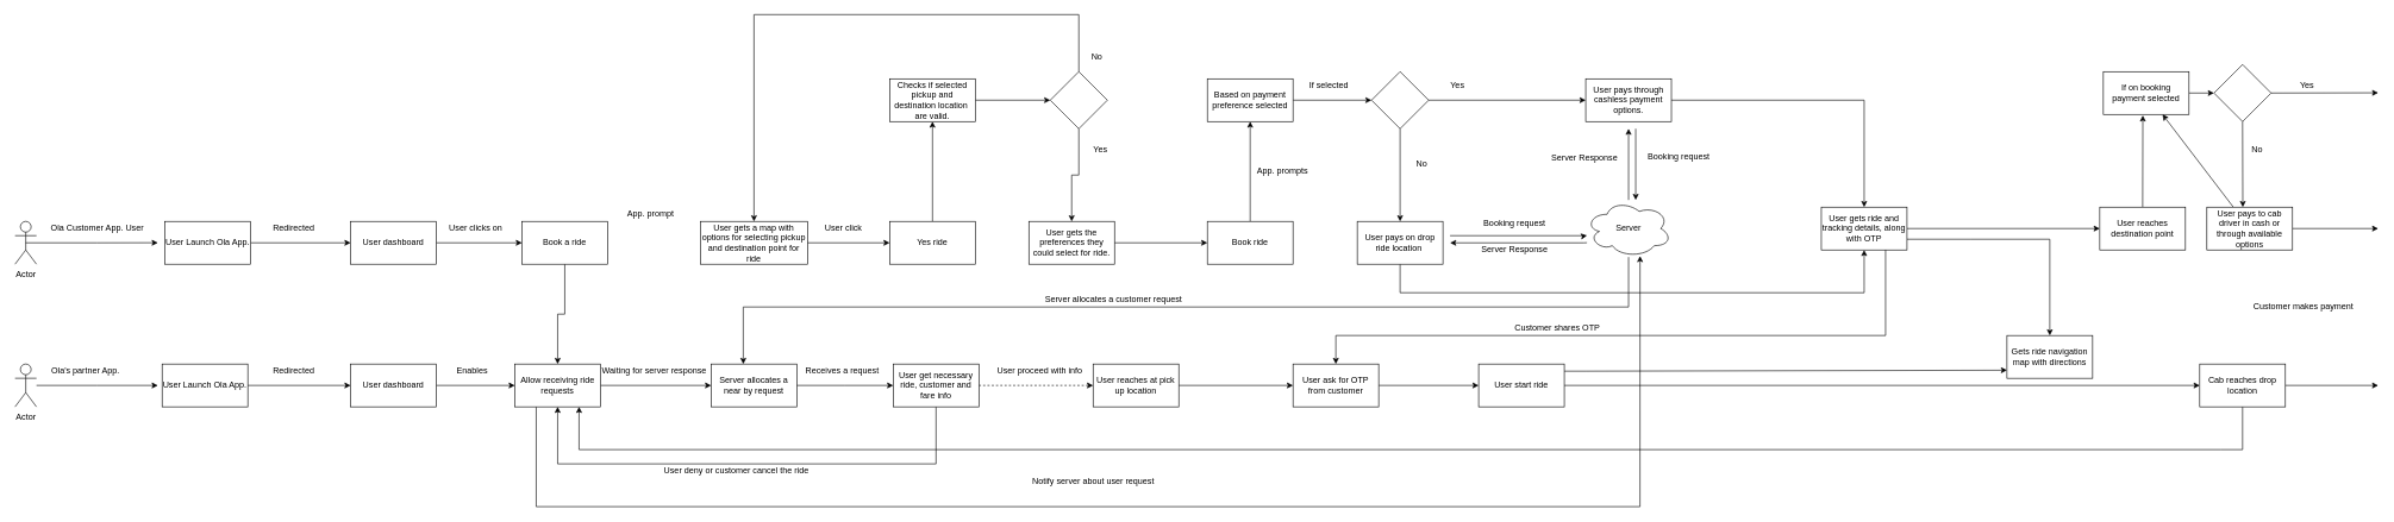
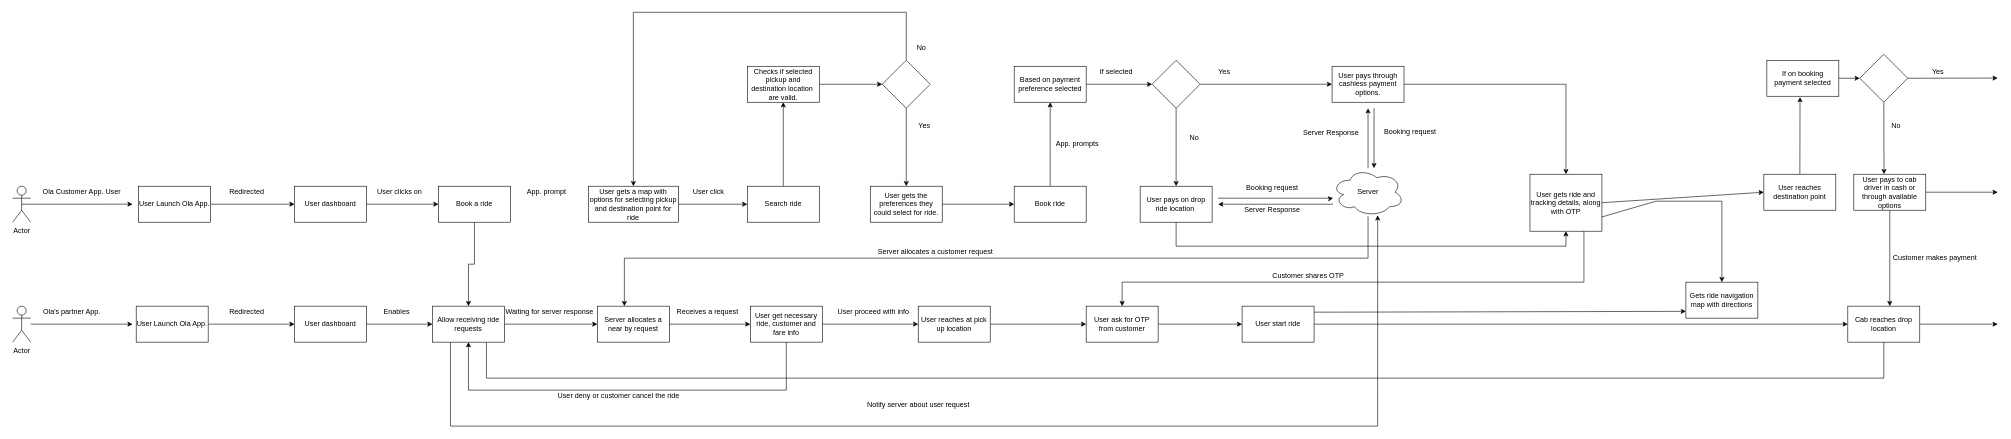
- <mxCell id="101" style="edgeStyle=none;rounded=0;orthogonalLoop=1;jettySize=auto;html=1;" edge="1" parent="1" source="102" target="96"><mxGeometry relative="1" as="geometry" /></mxCell>
+ <mxCell id="101" style="edgeStyle=none;rounded=0;orthogonalLoop=1;jettySize=auto;html=1;entryX=0.583;entryY=0;entryDx=0;entryDy=0;entryPerimeter=0;" edge="1" parent="1" source="102" target="94"><mxGeometry relative="1" as="geometry" /></mxCell>
- <mxCell id="15" value="App. prompt" style="text;html=1;align=center;verticalAlign=middle;resizable=0;points=[];autosize=1;strokeColor=none;" vertex="1" parent="1"><mxGeometry x="870" y="290" width="80" height="20" as="geometry" /></mxCell>
+ <mxCell id="15" value="App. prompt" style="text;html=1;align=center;verticalAlign=middle;resizable=0;points=[];autosize=1;strokeColor=none;" vertex="1" parent="1"><mxGeometry x="870" y="310" width="80" height="20" as="geometry" /></mxCell>
- <mxCell id="81" value="User gets ride and tracking details, along with OTP" style="rounded=0;whiteSpace=wrap;html=1;" vertex="1" parent="1"><mxGeometry x="2550" y="290" width="120" height="60" as="geometry" /></mxCell>
+ <mxCell id="81" value="User gets ride and tracking details, along with OTP" style="rounded=0;whiteSpace=wrap;html=1;" vertex="1" parent="1"><mxGeometry x="2550" y="290" width="120" height="95" as="geometry" /></mxCell>
- <mxCell id="17" value="Yes ride" style="rounded=0;whiteSpace=wrap;html=1;" vertex="1" parent="1"><mxGeometry x="1245" y="310" width="120" height="60" as="geometry" /></mxCell>
+ <mxCell id="17" value="Search ride" style="rounded=0;whiteSpace=wrap;html=1;" vertex="1" parent="1"><mxGeometry x="1245" y="310" width="120" height="60" as="geometry" /></mxCell>
- <mxCell id="26" value="User gets the preferences they could select for ride." style="rounded=0;whiteSpace=wrap;html=1;" vertex="1" parent="1"><mxGeometry x="1440" y="310" width="120" height="60" as="geometry" /></mxCell>
+ <mxCell id="26" value="User gets the preferences they could select for ride." style="rounded=0;whiteSpace=wrap;html=1;" vertex="1" parent="1"><mxGeometry x="1450" y="310" width="120" height="60" as="geometry" /></mxCell>
- <mxCell id="64" style="edgeStyle=orthogonalEdgeStyle;rounded=0;orthogonalLoop=1;jettySize=auto;html=1;exitX=1;exitY=0.5;exitDx=0;exitDy=0;entryX=0;entryY=0.5;entryDx=0;entryDy=0;dashed=1;" edge="1" parent="1" source="65" target="70"><mxGeometry relative="1" as="geometry" /></mxCell>
+ <mxCell id="64" style="edgeStyle=orthogonalEdgeStyle;rounded=0;orthogonalLoop=1;jettySize=auto;html=1;exitX=1;exitY=0.5;exitDx=0;exitDy=0;entryX=0;entryY=0.5;entryDx=0;entryDy=0;" edge="1" parent="1" source="65" target="70"><mxGeometry relative="1" as="geometry" /></mxCell>
- <mxCell id="58" style="edgeStyle=none;rounded=0;orthogonalLoop=1;jettySize=auto;html=1;exitX=0.5;exitY=1;exitDx=0;exitDy=0;entryX=0.75;entryY=1;entryDx=0;entryDy=0;" edge="1" parent="1" source="94" target="59"><mxGeometry relative="1" as="geometry"><Array as="points"><mxPoint x="3140" y="630" /><mxPoint x="3110" y="630" /><mxPoint x="810" y="630" /></Array></mxGeometry></mxCell>
+ <mxCell id="58" style="edgeStyle=none;rounded=0;orthogonalLoop=1;jettySize=auto;html=1;exitX=0.5;exitY=1;exitDx=0;exitDy=0;entryX=0.75;entryY=1;entryDx=0;entryDy=0;endArrow=none;" edge="1" parent="1" source="94" target="59"><mxGeometry relative="1" as="geometry"><Array as="points"><mxPoint x="3140" y="630" /><mxPoint x="3110" y="630" /><mxPoint x="810" y="630" /></Array></mxGeometry></mxCell>
